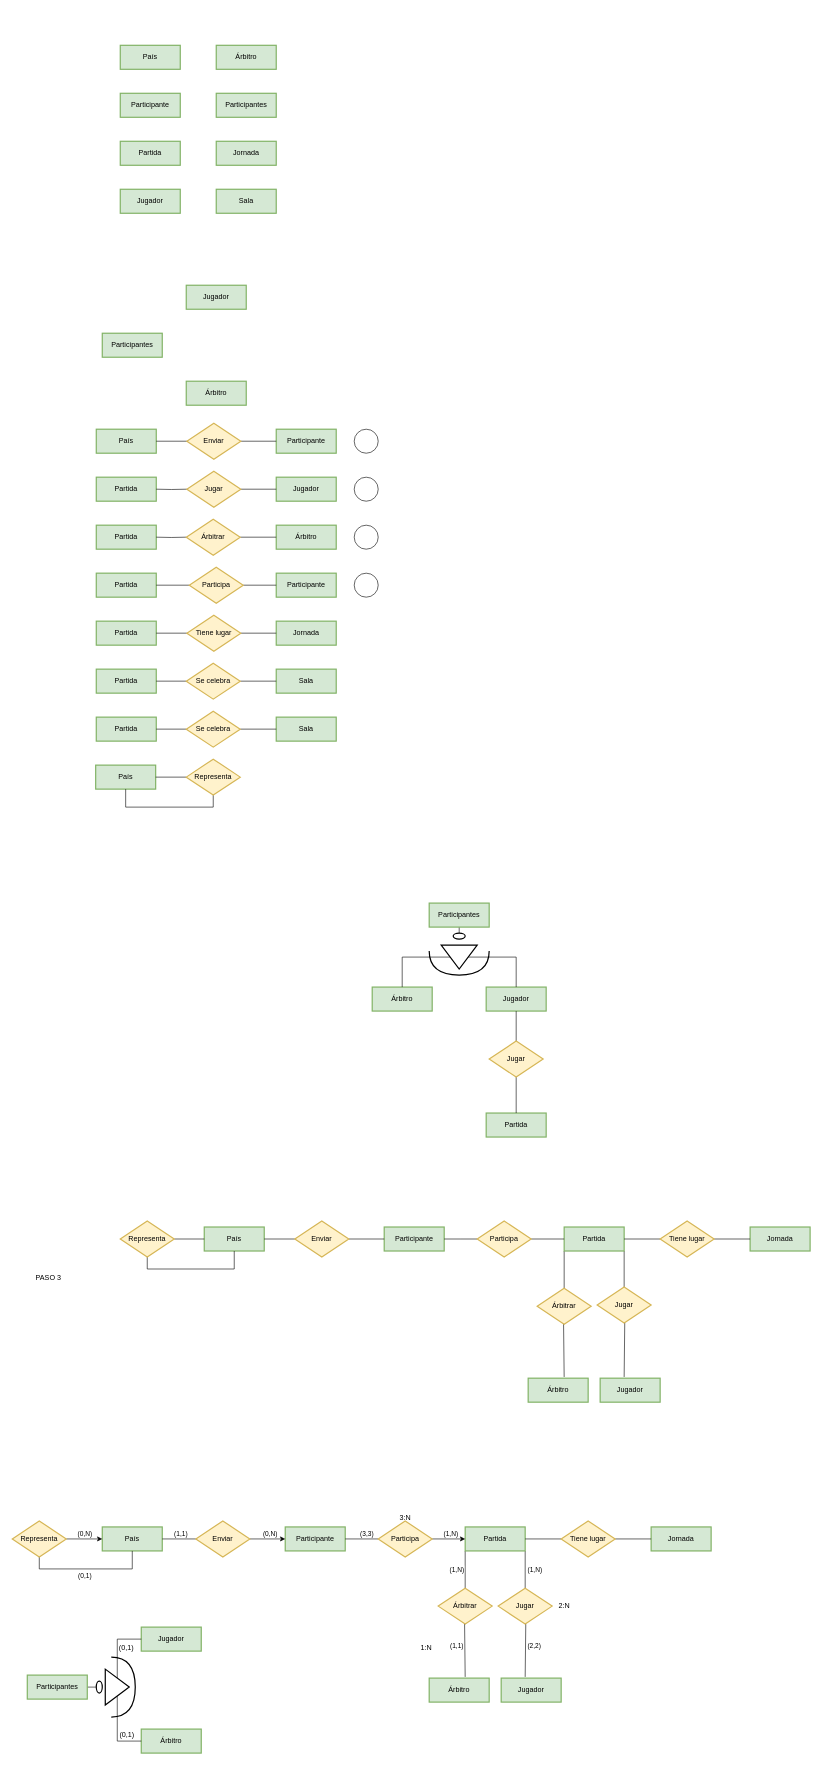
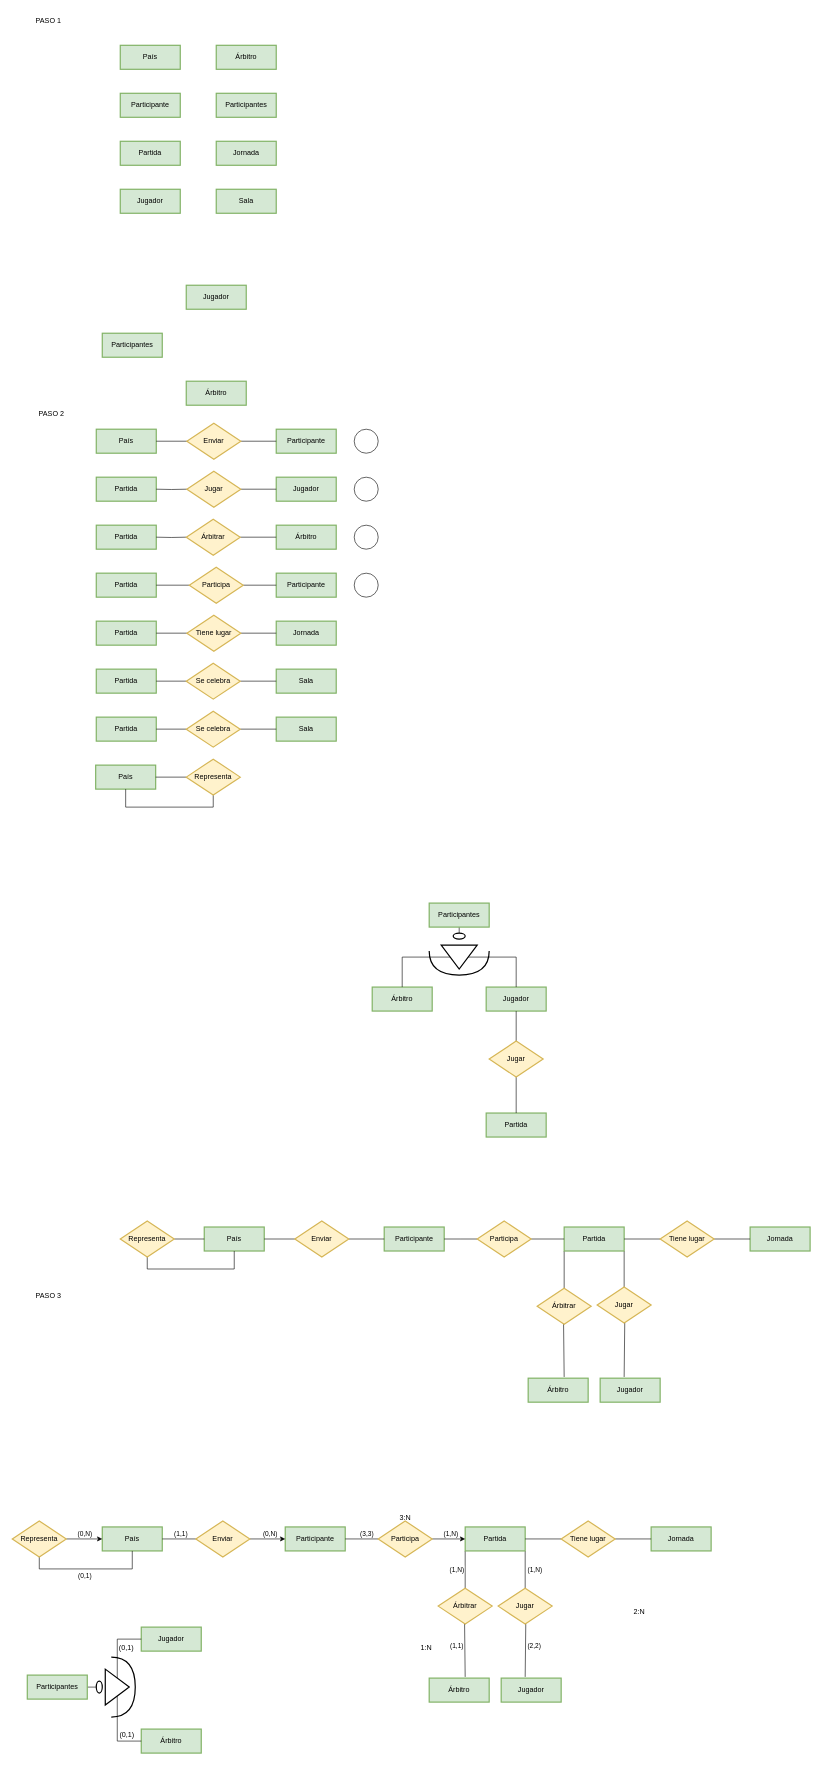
+ <mxCell id="41" value="&lt;div&gt;PASO 1&lt;/div&gt;" style="text;html=1;align=center;verticalAlign=middle;resizable=0;points=[];autosize=1;strokeColor=none;fillColor=none;" parent="1" vertex="1"><mxGeometry x="45" y="20" width="70" height="30" as="geometry" /></mxCell>
+ <mxCell id="42" value="&lt;div&gt;PASO 2&lt;/div&gt;" style="text;html=1;align=center;verticalAlign=middle;resizable=0;points=[];autosize=1;strokeColor=none;fillColor=none;" parent="1" vertex="1"><mxGeometry x="50" y="675" width="70" height="30" as="geometry" /></mxCell>
- <mxCell id="43" value="PASO 3" style="text;html=1;align=center;verticalAlign=middle;resizable=0;points=[];autosize=1;strokeColor=none;fillColor=none;" parent="1" vertex="1"><mxGeometry x="45" y="2115" width="70" height="30" as="geometry" /></mxCell>
+ <mxCell id="43" value="PASO 3" style="text;html=1;align=center;verticalAlign=middle;resizable=0;points=[];autosize=1;strokeColor=none;fillColor=none;" parent="1" vertex="1"><mxGeometry x="45" y="2145" width="70" height="30" as="geometry" /></mxCell>
- <mxCell id="123" value="2:N" style="text;html=1;align=center;verticalAlign=middle;resizable=0;points=[];autosize=1;strokeColor=none;fillColor=none;" parent="1" vertex="1"><mxGeometry x="920" y="2662" width="40" height="30" as="geometry" /></mxCell>
+ <mxCell id="123" value="2:N" style="text;html=1;align=center;verticalAlign=middle;resizable=0;points=[];autosize=1;strokeColor=none;fillColor=none;" parent="1" vertex="1"><mxGeometry x="1045" y="2672" width="40" height="30" as="geometry" /></mxCell>
